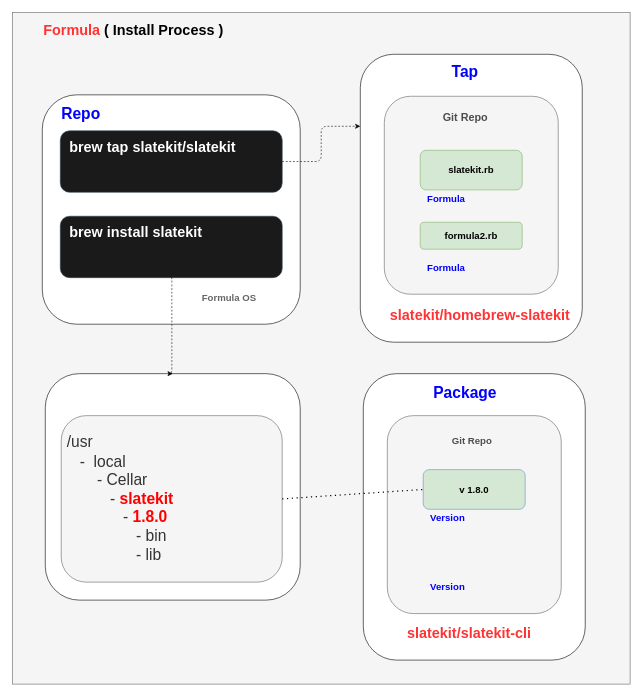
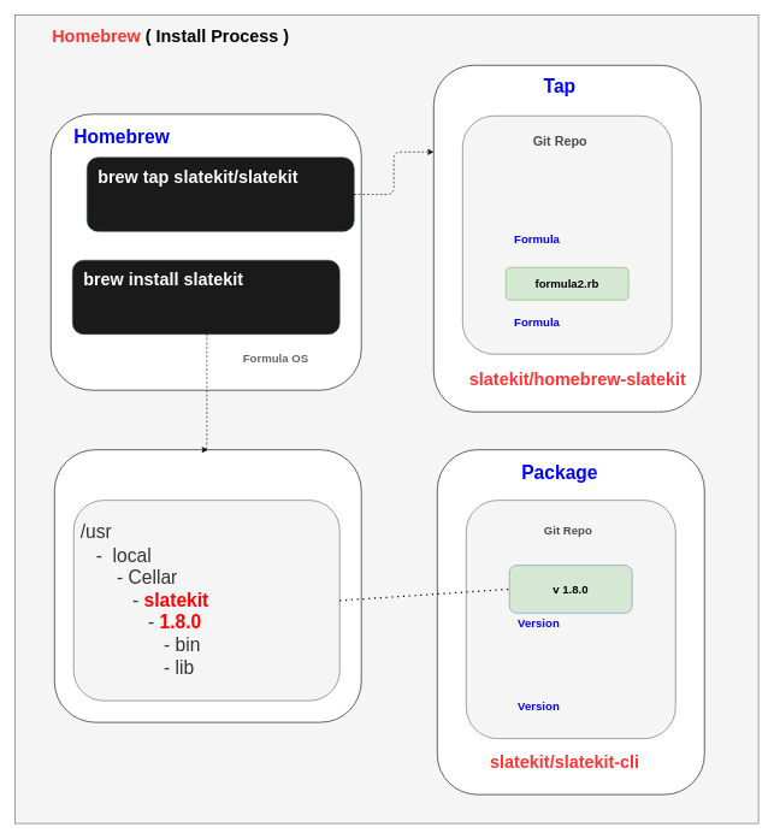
- <mxCell id="5" value="&lt;font style=&quot;font-size: 24px&quot;&gt;&lt;b&gt;&lt;font color=&quot;#ff3333&quot; style=&quot;font-size: 24px&quot;&gt;Formula&lt;/font&gt;&lt;font color=&quot;#3333ff&quot; style=&quot;font-size: 24px&quot;&gt;&amp;nbsp;&lt;/font&gt;( Install Process )&lt;/b&gt;&lt;/font&gt;" style="text;html=1;strokeColor=none;fillColor=none;align=left;verticalAlign=middle;whiteSpace=wrap;rounded=0;" parent="1" vertex="1"><mxGeometry x="70" y="40" width="930" height="20" as="geometry" /></mxCell>
+ <mxCell id="5" value="&lt;font style=&quot;font-size: 24px&quot;&gt;&lt;b&gt;&lt;font color=&quot;#ff3333&quot; style=&quot;font-size: 24px&quot;&gt;Homebrew&lt;/font&gt;&lt;font color=&quot;#3333ff&quot; style=&quot;font-size: 24px&quot;&gt;&amp;nbsp;&lt;/font&gt;( Install Process )&lt;/b&gt;&lt;/font&gt;" style="text;html=1;strokeColor=none;fillColor=none;align=left;verticalAlign=middle;whiteSpace=wrap;rounded=0;" parent="1" vertex="1"><mxGeometry x="70" y="40" width="930" height="20" as="geometry" /></mxCell>
- <mxCell id="16" value="&lt;b&gt;&lt;font color=&quot;#0000ff&quot; style=&quot;font-size: 26px&quot;&gt;Repo&lt;/font&gt;&lt;/b&gt;" style="text;html=1;strokeColor=none;fillColor=none;align=left;verticalAlign=middle;whiteSpace=wrap;rounded=0;" parent="1" vertex="1"><mxGeometry x="100" y="174.34" width="123.22" height="30" as="geometry" /></mxCell>
+ <mxCell id="16" value="&lt;b&gt;&lt;font color=&quot;#0000ff&quot; style=&quot;font-size: 26px&quot;&gt;Homebrew&lt;/font&gt;&lt;/b&gt;" style="text;html=1;strokeColor=none;fillColor=none;align=left;verticalAlign=middle;whiteSpace=wrap;rounded=0;" parent="1" vertex="1"><mxGeometry x="100" y="174.34" width="123.22" height="30" as="geometry" /></mxCell>
- <mxCell id="15" value="&lt;b&gt;&lt;font style=&quot;font-size: 16px&quot;&gt;&amp;nbsp; &amp;nbsp;&lt;/font&gt;&lt;font&gt;&lt;font style=&quot;font-size: 24px&quot;&gt;brew tap slatekit/slatekit&amp;nbsp;&lt;/font&gt;&lt;br&gt;&lt;br&gt;&lt;span style=&quot;font-size: 16px&quot;&gt;&amp;nbsp;&amp;nbsp;&lt;/span&gt;&lt;br&gt;&lt;br&gt;&lt;/font&gt;&lt;/b&gt;" style="rounded=1;whiteSpace=wrap;html=1;strokeColor=#314354;fontColor=#ffffff;fillColor=#1A1A1A;align=left;" parent="1" vertex="1"><mxGeometry x="100" y="217.6" width="370" height="102.4" as="geometry" /></mxCell>
+ <mxCell id="15" value="&lt;b&gt;&lt;font style=&quot;font-size: 16px&quot;&gt;&amp;nbsp; &amp;nbsp;&lt;/font&gt;&lt;font&gt;&lt;font style=&quot;font-size: 24px&quot;&gt;brew tap slatekit/slatekit&amp;nbsp;&lt;/font&gt;&lt;br&gt;&lt;br&gt;&lt;span style=&quot;font-size: 16px&quot;&gt;&amp;nbsp;&amp;nbsp;&lt;/span&gt;&lt;br&gt;&lt;br&gt;&lt;/font&gt;&lt;/b&gt;" style="rounded=1;whiteSpace=wrap;html=1;strokeColor=#314354;fontColor=#ffffff;fillColor=#1A1A1A;align=left;" parent="1" vertex="1"><mxGeometry x="120" y="217.6" width="370" height="102.4" as="geometry" /></mxCell>
- <mxCell id="8" value="&lt;b&gt;&lt;font&gt;&lt;span style=&quot;font-size: 16px&quot;&gt;slatekit.rb&lt;/span&gt;&lt;br&gt;&lt;/font&gt;&lt;/b&gt;" style="rounded=1;whiteSpace=wrap;html=1;fillColor=#d5e8d4;strokeColor=#82b366;" parent="1" vertex="1"><mxGeometry x="700.06" y="250" width="170" height="66.14" as="geometry" /></mxCell>
